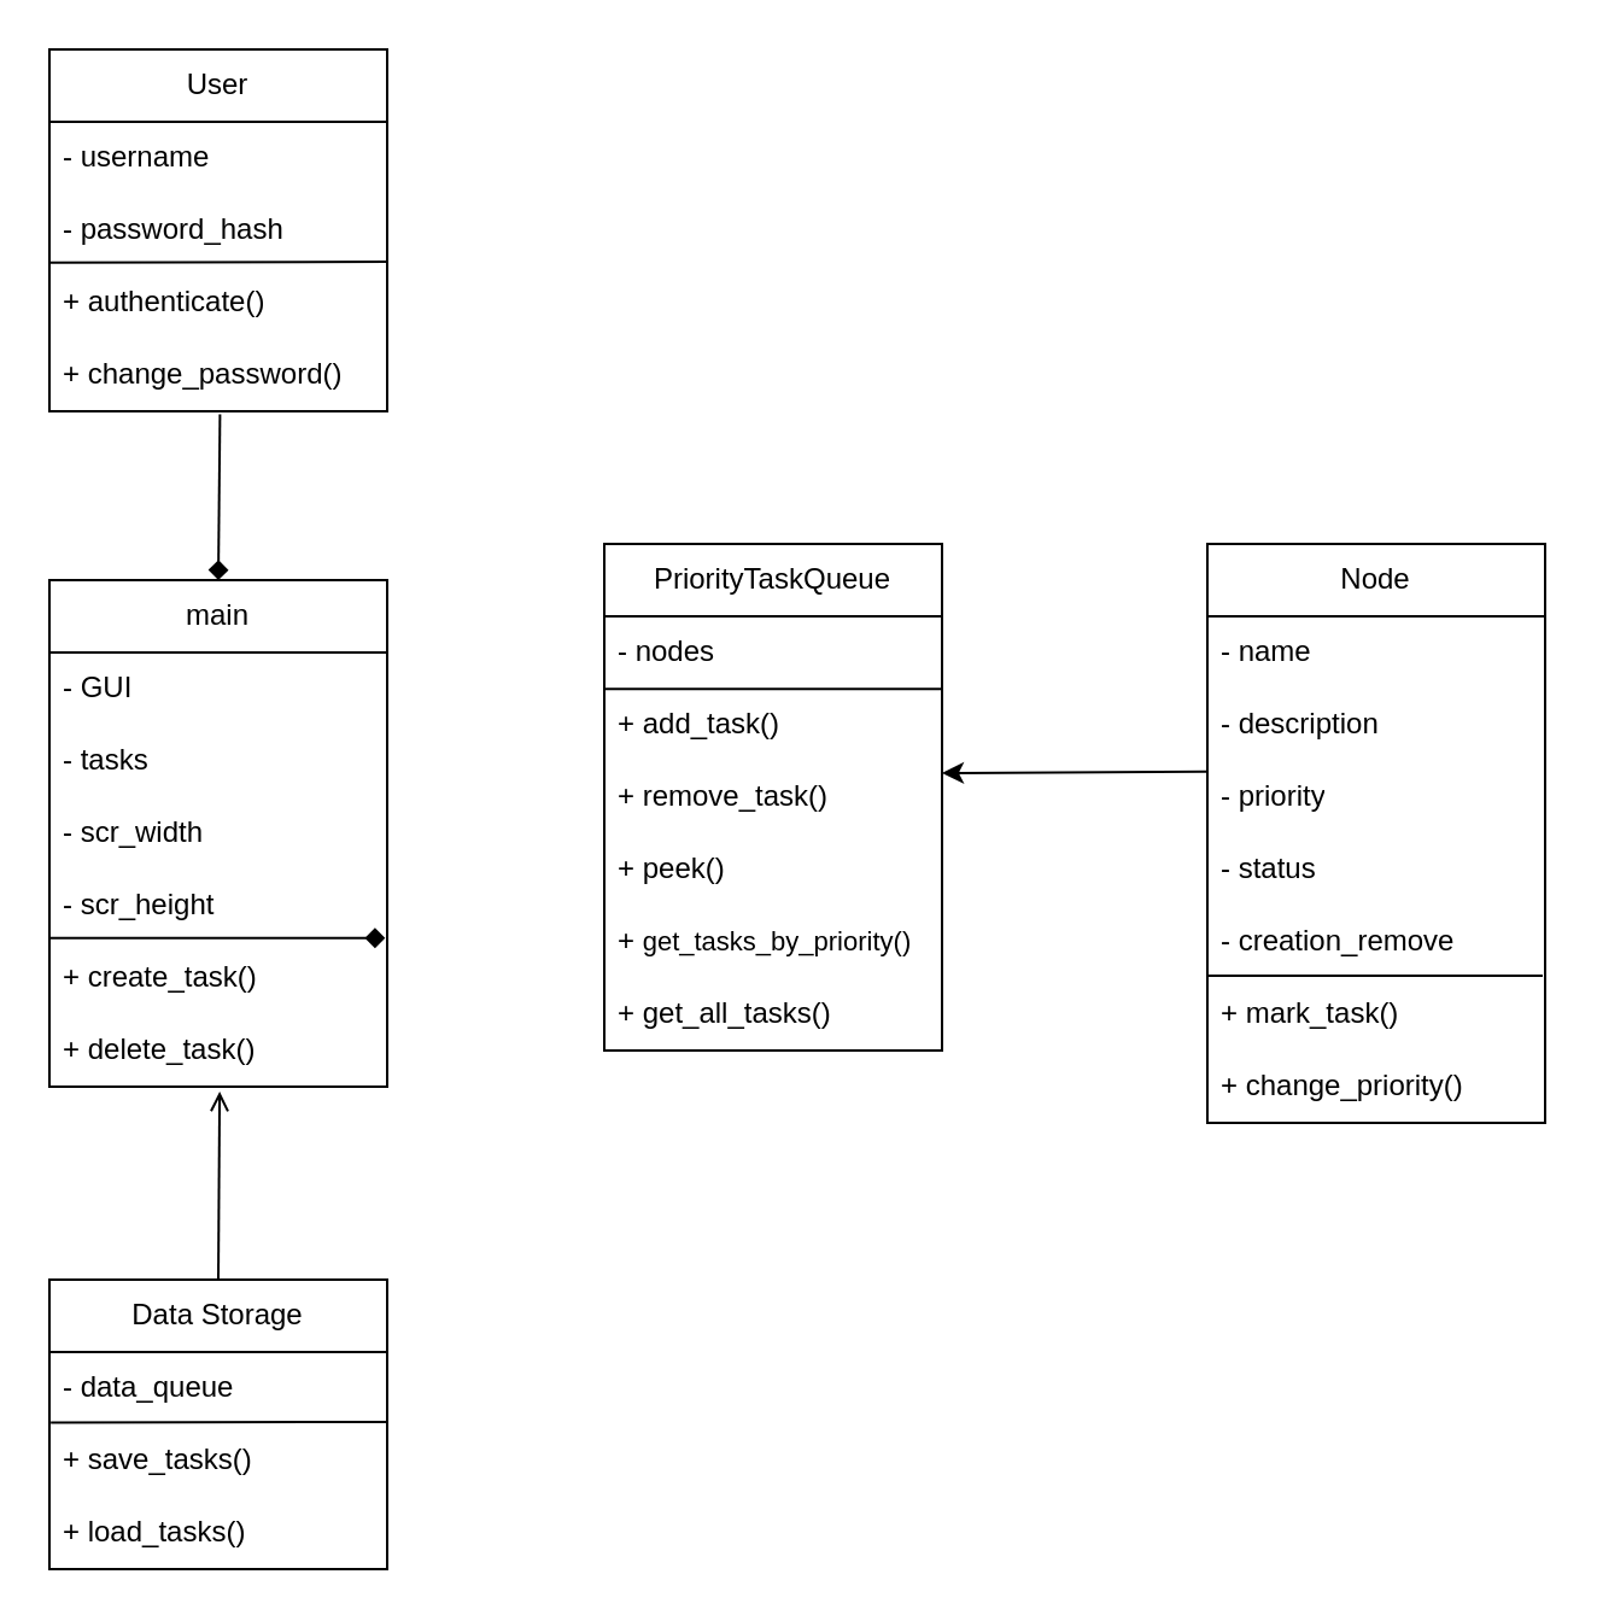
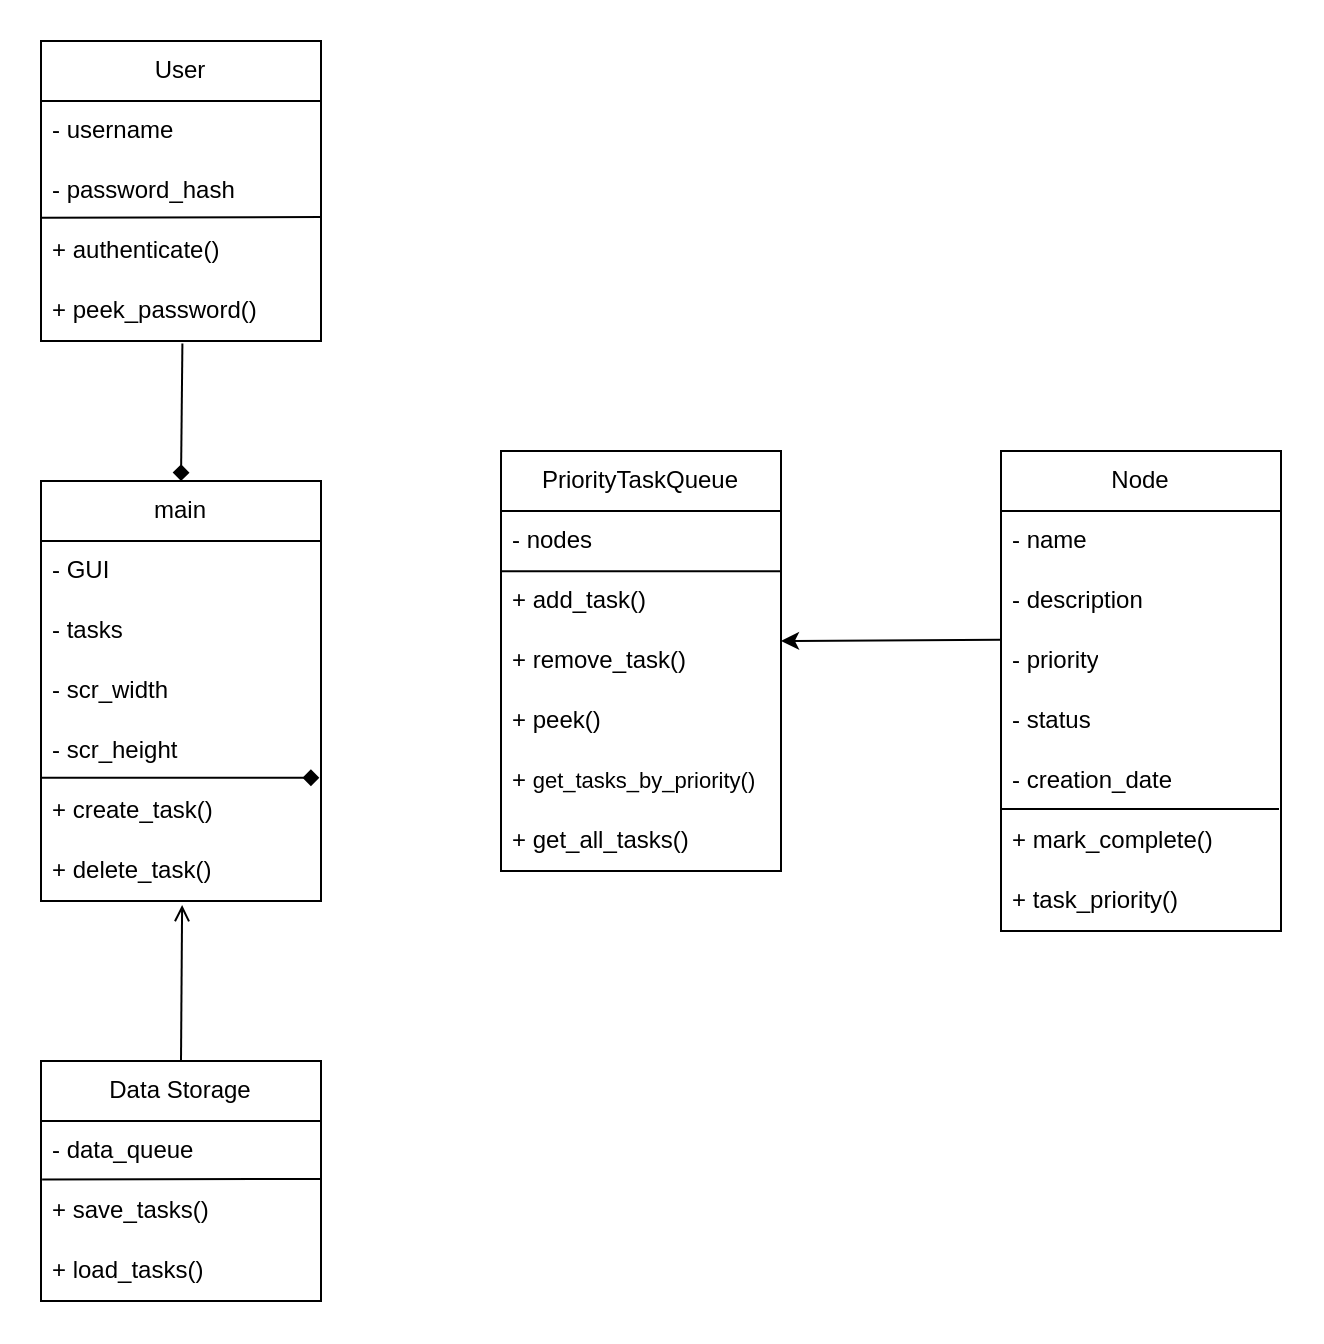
- <mxCell id="32" value="+ change_password()" style="text;strokeColor=none;fillColor=none;align=left;verticalAlign=middle;spacingLeft=4;spacingRight=4;overflow=hidden;points=[[0,0.5],[1,0.5]];portConstraint=eastwest;rotatable=0;whiteSpace=wrap;html=1;" vertex="1" parent="28"><mxGeometry y="120" width="140" height="30" as="geometry" /></mxCell>
+ <mxCell id="32" value="+ peek_password()" style="text;strokeColor=none;fillColor=none;align=left;verticalAlign=middle;spacingLeft=4;spacingRight=4;overflow=hidden;points=[[0,0.5],[1,0.5]];portConstraint=eastwest;rotatable=0;whiteSpace=wrap;html=1;" vertex="1" parent="28"><mxGeometry y="120" width="140" height="30" as="geometry" /></mxCell>
- <mxCell id="23" value="- creation_remove" style="text;strokeColor=none;fillColor=none;align=left;verticalAlign=middle;spacingLeft=4;spacingRight=4;overflow=hidden;points=[[0,0.5],[1,0.5]];portConstraint=eastwest;rotatable=0;whiteSpace=wrap;html=1;" vertex="1" parent="18"><mxGeometry y="150" width="140" height="30" as="geometry" /></mxCell>
+ <mxCell id="23" value="- creation_date" style="text;strokeColor=none;fillColor=none;align=left;verticalAlign=middle;spacingLeft=4;spacingRight=4;overflow=hidden;points=[[0,0.5],[1,0.5]];portConstraint=eastwest;rotatable=0;whiteSpace=wrap;html=1;" vertex="1" parent="18"><mxGeometry y="150" width="140" height="30" as="geometry" /></mxCell>
- <mxCell id="25" value="+ mark_task()" style="text;strokeColor=none;fillColor=none;align=left;verticalAlign=middle;spacingLeft=4;spacingRight=4;overflow=hidden;points=[[0,0.5],[1,0.5]];portConstraint=eastwest;rotatable=0;whiteSpace=wrap;html=1;" vertex="1" parent="18"><mxGeometry y="180" width="140" height="30" as="geometry" /></mxCell>
+ <mxCell id="25" value="+ mark_complete()" style="text;strokeColor=none;fillColor=none;align=left;verticalAlign=middle;spacingLeft=4;spacingRight=4;overflow=hidden;points=[[0,0.5],[1,0.5]];portConstraint=eastwest;rotatable=0;whiteSpace=wrap;html=1;" vertex="1" parent="18"><mxGeometry y="180" width="140" height="30" as="geometry" /></mxCell>
- <mxCell id="26" value="+ change_priority()" style="text;strokeColor=none;fillColor=none;align=left;verticalAlign=middle;spacingLeft=4;spacingRight=4;overflow=hidden;points=[[0,0.5],[1,0.5]];portConstraint=eastwest;rotatable=0;whiteSpace=wrap;html=1;" vertex="1" parent="18"><mxGeometry y="210" width="140" height="30" as="geometry" /></mxCell>
+ <mxCell id="26" value="+ task_priority()" style="text;strokeColor=none;fillColor=none;align=left;verticalAlign=middle;spacingLeft=4;spacingRight=4;overflow=hidden;points=[[0,0.5],[1,0.5]];portConstraint=eastwest;rotatable=0;whiteSpace=wrap;html=1;" vertex="1" parent="18"><mxGeometry y="210" width="140" height="30" as="geometry" /></mxCell>
